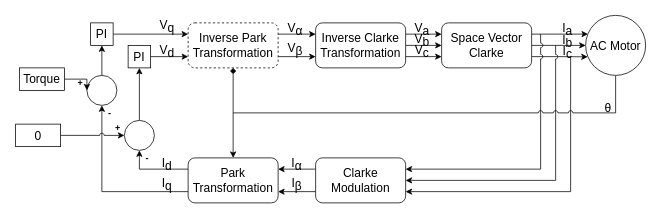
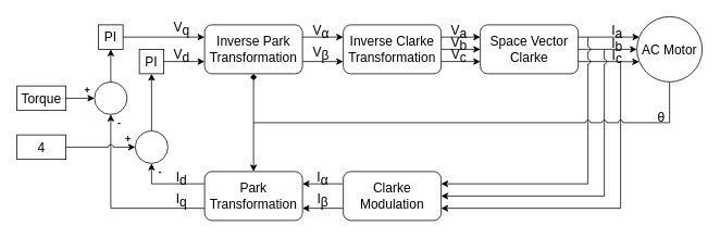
- <mxCell id="5" value="Inverse Park Transformation" style="rounded=1;whiteSpace=wrap;html=1;fontSize=16;dashed=1;" parent="1" vertex="1"><mxGeometry x="250" y="30" width="120" height="60" as="geometry" /></mxCell>
+ <mxCell id="5" value="Inverse Park Transformation" style="rounded=1;whiteSpace=wrap;html=1;fontSize=16;" parent="1" vertex="1"><mxGeometry x="250" y="30" width="120" height="60" as="geometry" /></mxCell>
- <mxCell id="35" value="Torque" style="rounded=0;whiteSpace=wrap;html=1;fontSize=16;" parent="1" vertex="1"><mxGeometry x="25" y="90" width="60" height="30" as="geometry" /></mxCell>
+ <mxCell id="35" value="Torque" style="rounded=0;whiteSpace=wrap;html=1;fontSize=16;" parent="1" vertex="1"><mxGeometry x="20" y="105" width="60" height="30" as="geometry" /></mxCell>
- <mxCell id="37" value="0" style="rounded=0;whiteSpace=wrap;html=1;fontSize=16;" parent="1" vertex="1"><mxGeometry x="20" y="165" width="60" height="30" as="geometry" /></mxCell>
+ <mxCell id="37" value="4" style="rounded=0;whiteSpace=wrap;html=1;fontSize=16;" parent="1" vertex="1"><mxGeometry x="20" y="165" width="60" height="30" as="geometry" /></mxCell>
